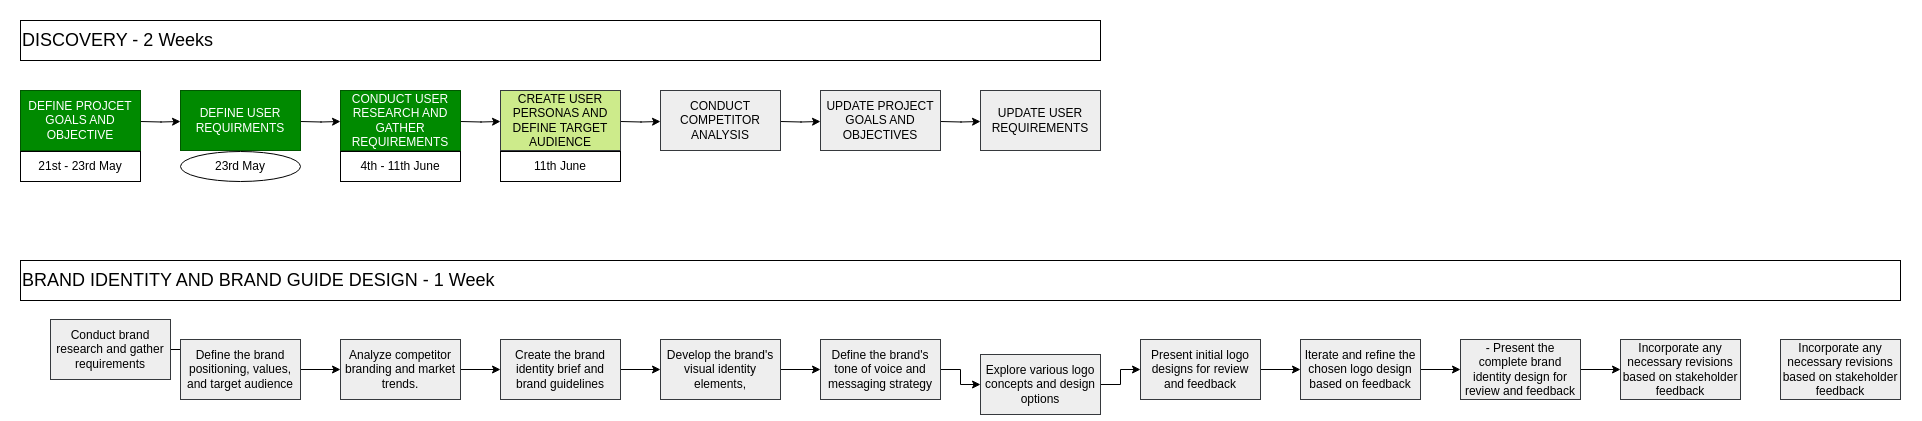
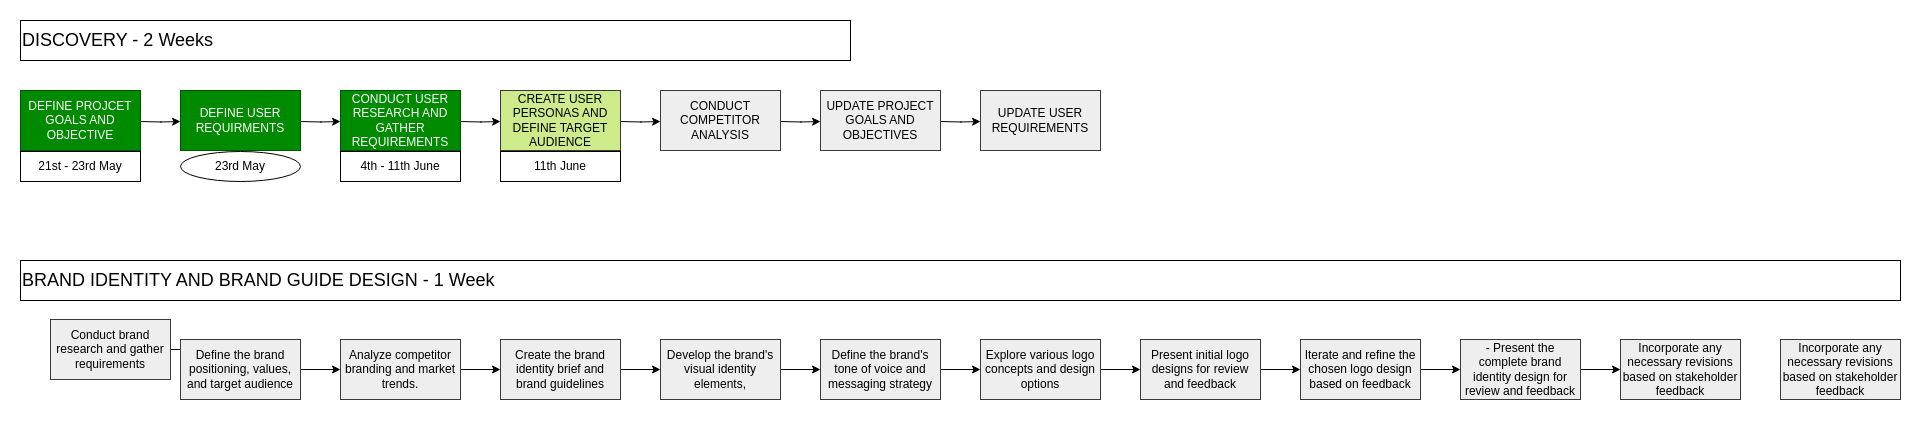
- <mxCell id="2" value="&lt;font style=&quot;font-size: 18px;&quot;&gt;DISCOVERY - 2 Weeks&lt;/font&gt;" style="rounded=0;whiteSpace=wrap;html=1;align=left;" vertex="1" parent="1"><mxGeometry x="20" y="20" width="1080" height="40" as="geometry" /></mxCell>
+ <mxCell id="2" value="&lt;font style=&quot;font-size: 18px;&quot;&gt;DISCOVERY - 2 Weeks&lt;/font&gt;" style="rounded=0;whiteSpace=wrap;html=1;align=left;" vertex="1" parent="1"><mxGeometry x="20" y="20" width="830" height="40" as="geometry" /></mxCell>
- <mxCell id="34" value="  Explore various logo concepts and design options" style="rounded=0;whiteSpace=wrap;html=1;fillColor=#eeeeee;strokeColor=#36393d;" vertex="1" parent="1"><mxGeometry x="980" y="354" width="120" height="60" as="geometry" /></mxCell>
+ <mxCell id="34" value="  Explore various logo concepts and design options" style="rounded=0;whiteSpace=wrap;html=1;fillColor=#eeeeee;strokeColor=#36393d;" vertex="1" parent="1"><mxGeometry x="980" y="339" width="120" height="60" as="geometry" /></mxCell>
